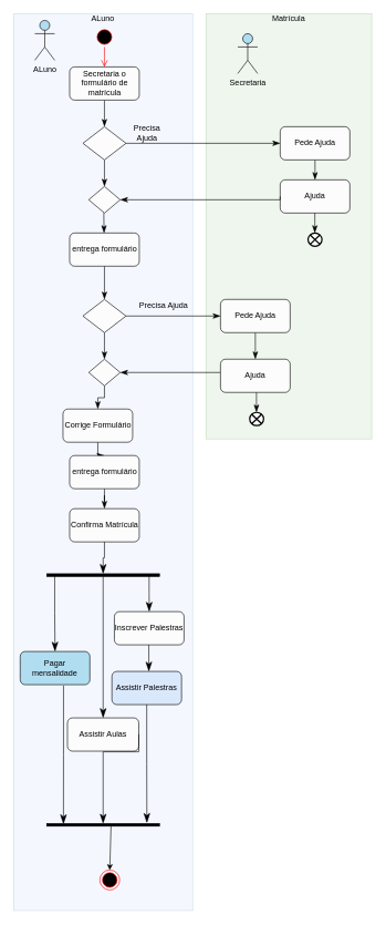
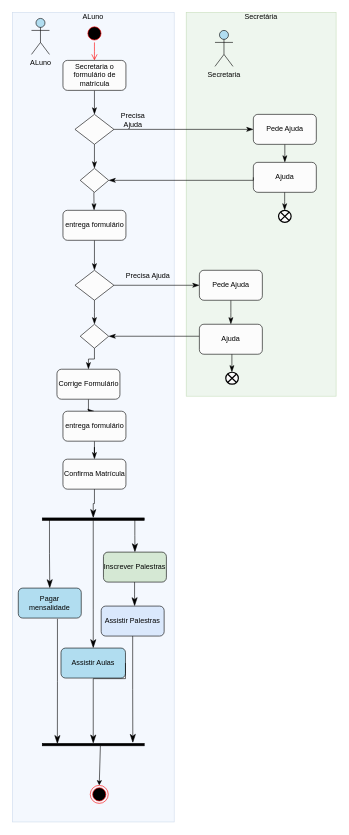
- <mxCell id="2" value="Matrícula&lt;p style=&quot;margin: 0px ; margin-top: 4px ; text-align: center&quot;&gt;&lt;/p&gt;&lt;p&gt;&lt;/p&gt;" style="shape=rect;html=1;overflow=fill;whiteSpace=wrap;align=center;verticalAlign=top;strokeWidth=1;fillColor=#d5e8d4;strokeColor=#82b366;opacity=40;" parent="1" vertex="1"><mxGeometry x="310" y="20" width="250" height="640" as="geometry" /></mxCell>
+ <mxCell id="2" value="Secretária&lt;p style=&quot;margin: 0px ; margin-top: 4px ; text-align: center&quot;&gt;&lt;/p&gt;&lt;p&gt;&lt;/p&gt;" style="shape=rect;html=1;overflow=fill;whiteSpace=wrap;align=center;verticalAlign=top;strokeWidth=1;fillColor=#d5e8d4;strokeColor=#82b366;opacity=40;" parent="1" vertex="1"><mxGeometry x="310" y="20" width="250" height="640" as="geometry" /></mxCell>
- <mxCell id="42" value="Inscrever Palestras" style="rounded=1;whiteSpace=wrap;html=1;fillColor=#FCFCFC;rotation=0;" parent="1" vertex="1"><mxGeometry x="172" y="920" width="105" height="50" as="geometry" /></mxCell>
+ <mxCell id="42" value="Inscrever Palestras" style="rounded=1;whiteSpace=wrap;html=1;fillColor=#d5e8d4;rotation=0;" parent="1" vertex="1"><mxGeometry x="172" y="920" width="105" height="50" as="geometry" /></mxCell>
- <mxCell id="41" value="Assistir Aulas" style="rounded=1;whiteSpace=wrap;html=1;fillColor=#FCFCFC;rotation=0;" parent="1" vertex="1"><mxGeometry x="101.25" y="1080" width="107.5" height="50" as="geometry" /></mxCell>
+ <mxCell id="41" value="Assistir Aulas" style="rounded=1;whiteSpace=wrap;html=1;fillColor=#b1ddf0;rotation=0;" parent="1" vertex="1"><mxGeometry x="101.25" y="1080" width="107.5" height="50" as="geometry" /></mxCell>
